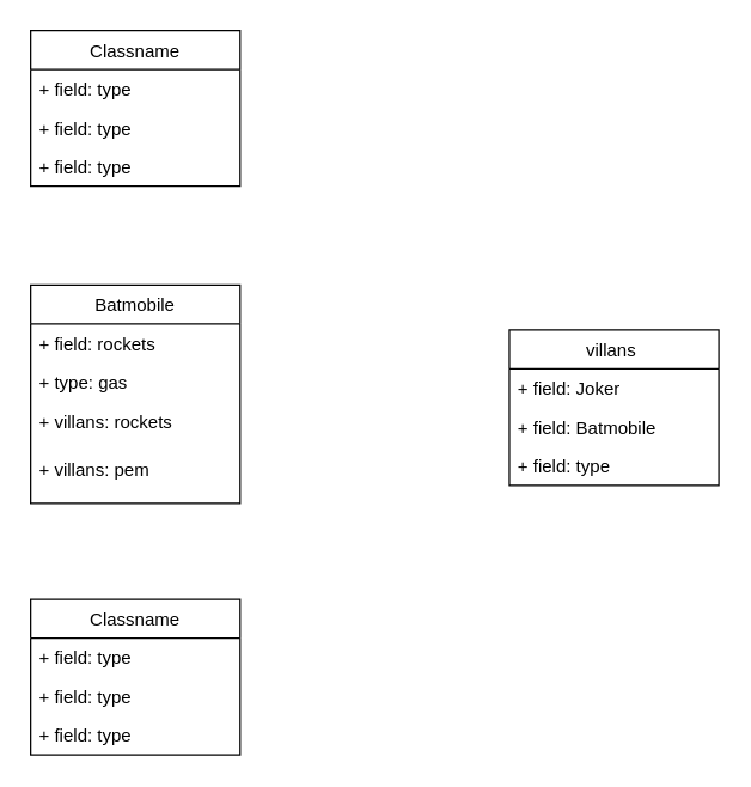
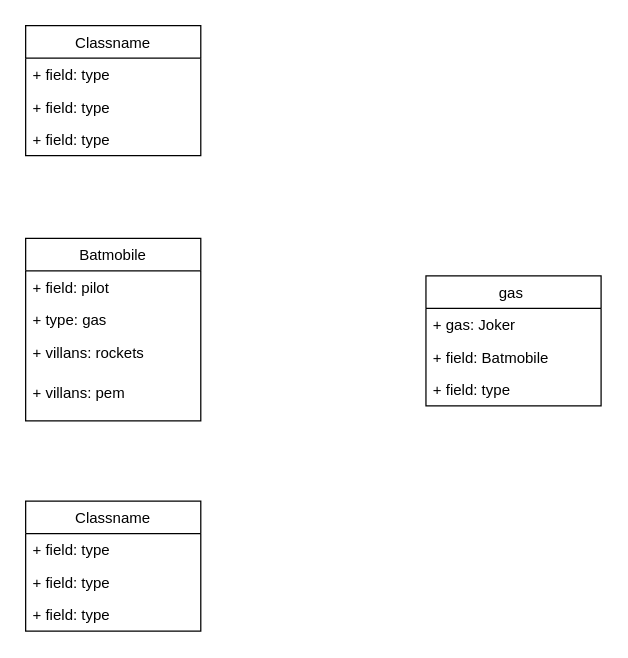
- <mxCell id="7" value="+ field: rockets" style="text;strokeColor=none;fillColor=none;align=left;verticalAlign=top;spacingLeft=4;spacingRight=4;overflow=hidden;rotatable=0;points=[[0,0.5],[1,0.5]];portConstraint=eastwest;" vertex="1" parent="6"><mxGeometry y="26" width="140" height="26" as="geometry" /></mxCell>
+ <mxCell id="7" value="+ field: pilot" style="text;strokeColor=none;fillColor=none;align=left;verticalAlign=top;spacingLeft=4;spacingRight=4;overflow=hidden;rotatable=0;points=[[0,0.5],[1,0.5]];portConstraint=eastwest;" vertex="1" parent="6"><mxGeometry y="26" width="140" height="26" as="geometry" /></mxCell>
- <mxCell id="11" value="villans " style="swimlane;fontStyle=0;childLayout=stackLayout;horizontal=1;startSize=26;fillColor=none;horizontalStack=0;resizeParent=1;resizeParentMax=0;resizeLast=0;collapsible=1;marginBottom=0;" vertex="1" parent="1"><mxGeometry x="340" y="220" width="140" height="104" as="geometry" /></mxCell>
+ <mxCell id="11" value="gas " style="swimlane;fontStyle=0;childLayout=stackLayout;horizontal=1;startSize=26;fillColor=none;horizontalStack=0;resizeParent=1;resizeParentMax=0;resizeLast=0;collapsible=1;marginBottom=0;" vertex="1" parent="1"><mxGeometry x="340" y="220" width="140" height="104" as="geometry" /></mxCell>
- <mxCell id="12" value="+ field: Joker" style="text;strokeColor=none;fillColor=none;align=left;verticalAlign=top;spacingLeft=4;spacingRight=4;overflow=hidden;rotatable=0;points=[[0,0.5],[1,0.5]];portConstraint=eastwest;" vertex="1" parent="11"><mxGeometry y="26" width="140" height="26" as="geometry" /></mxCell>
+ <mxCell id="12" value="+ gas: Joker" style="text;strokeColor=none;fillColor=none;align=left;verticalAlign=top;spacingLeft=4;spacingRight=4;overflow=hidden;rotatable=0;points=[[0,0.5],[1,0.5]];portConstraint=eastwest;" vertex="1" parent="11"><mxGeometry y="26" width="140" height="26" as="geometry" /></mxCell>
